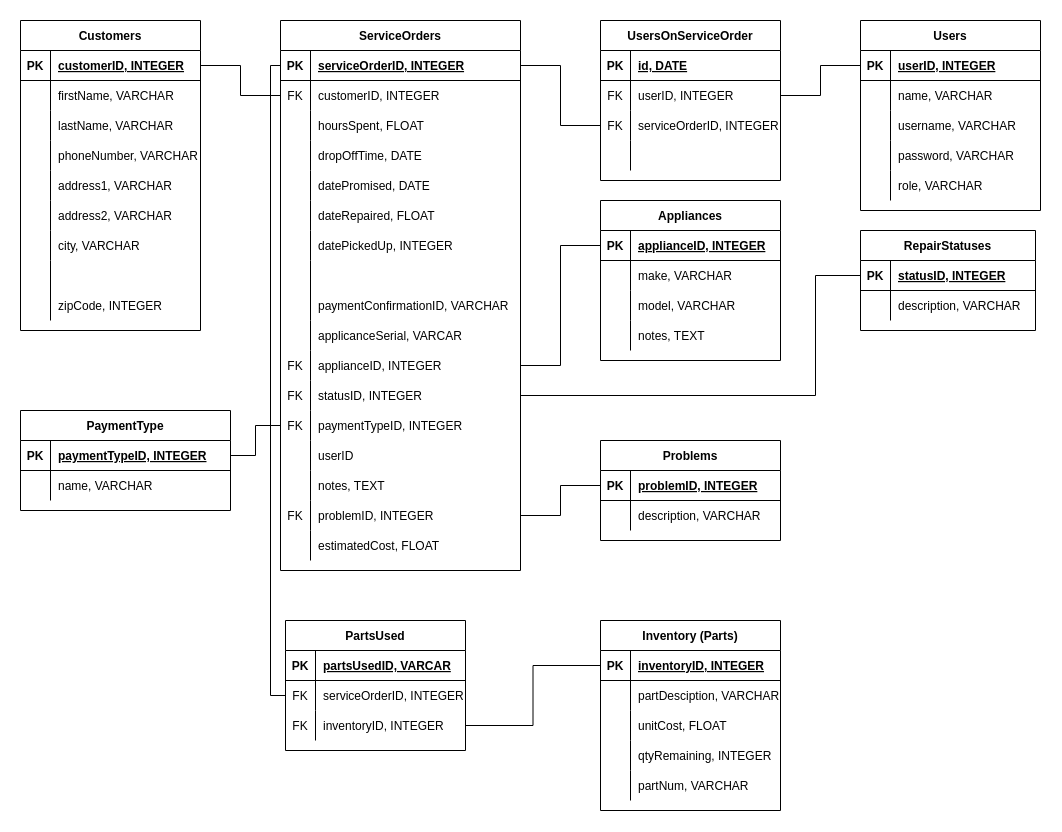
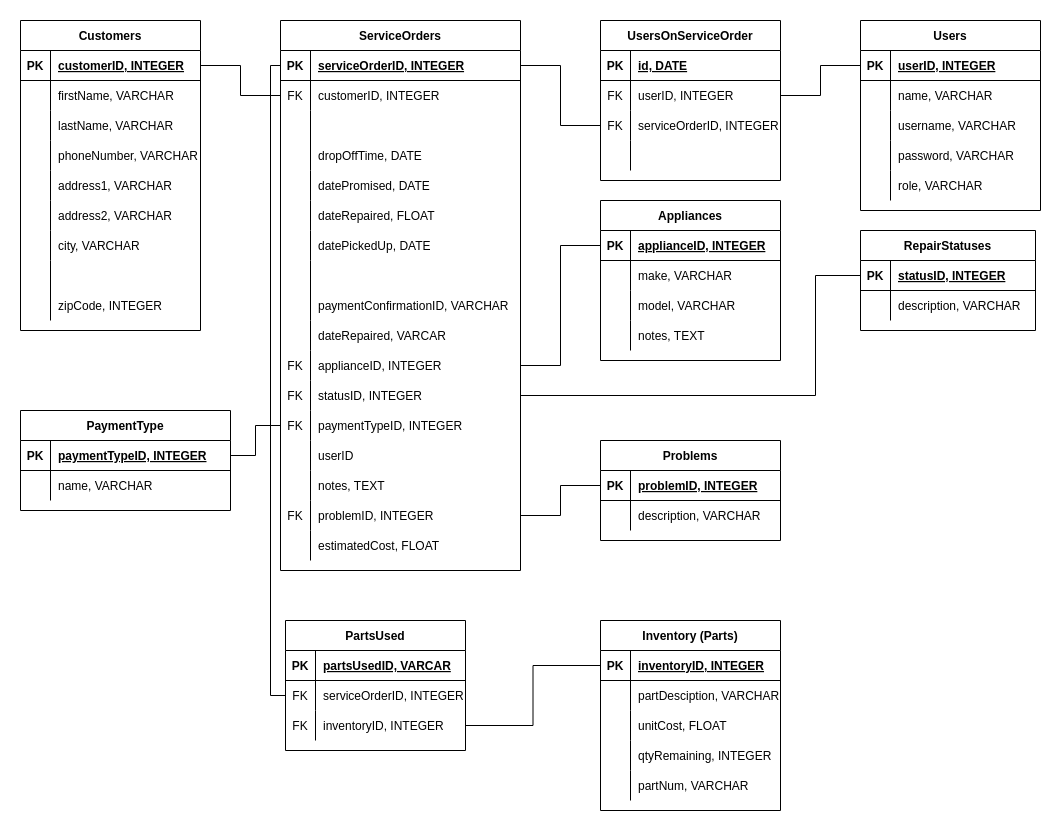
- <mxCell id="11" value="hoursSpent, FLOAT" style="shape=partialRectangle;connectable=0;fillColor=none;top=0;left=0;bottom=0;right=0;align=left;spacingLeft=6;overflow=hidden;" parent="9" vertex="1"><mxGeometry x="30" width="210" height="30" as="geometry" /></mxCell>
- <mxCell id="23" value="datePickedUp, INTEGER" style="shape=partialRectangle;connectable=0;fillColor=none;top=0;left=0;bottom=0;right=0;align=left;spacingLeft=6;overflow=hidden;" parent="21" vertex="1"><mxGeometry x="30" width="210" height="30" as="geometry" /></mxCell>
+ <mxCell id="23" value="datePickedUp, DATE" style="shape=partialRectangle;connectable=0;fillColor=none;top=0;left=0;bottom=0;right=0;align=left;spacingLeft=6;overflow=hidden;" parent="21" vertex="1"><mxGeometry x="30" width="210" height="30" as="geometry" /></mxCell>
- <mxCell id="31" value="applicanceSerial, VARCAR" style="shape=partialRectangle;connectable=0;fillColor=none;top=0;left=0;bottom=0;right=0;align=left;spacingLeft=6;overflow=hidden;" parent="29" vertex="1"><mxGeometry x="30" width="210" height="30" as="geometry" /></mxCell>
+ <mxCell id="31" value="dateRepaired, VARCAR" style="shape=partialRectangle;connectable=0;fillColor=none;top=0;left=0;bottom=0;right=0;align=left;spacingLeft=6;overflow=hidden;" parent="29" vertex="1"><mxGeometry x="30" width="210" height="30" as="geometry" /></mxCell>
